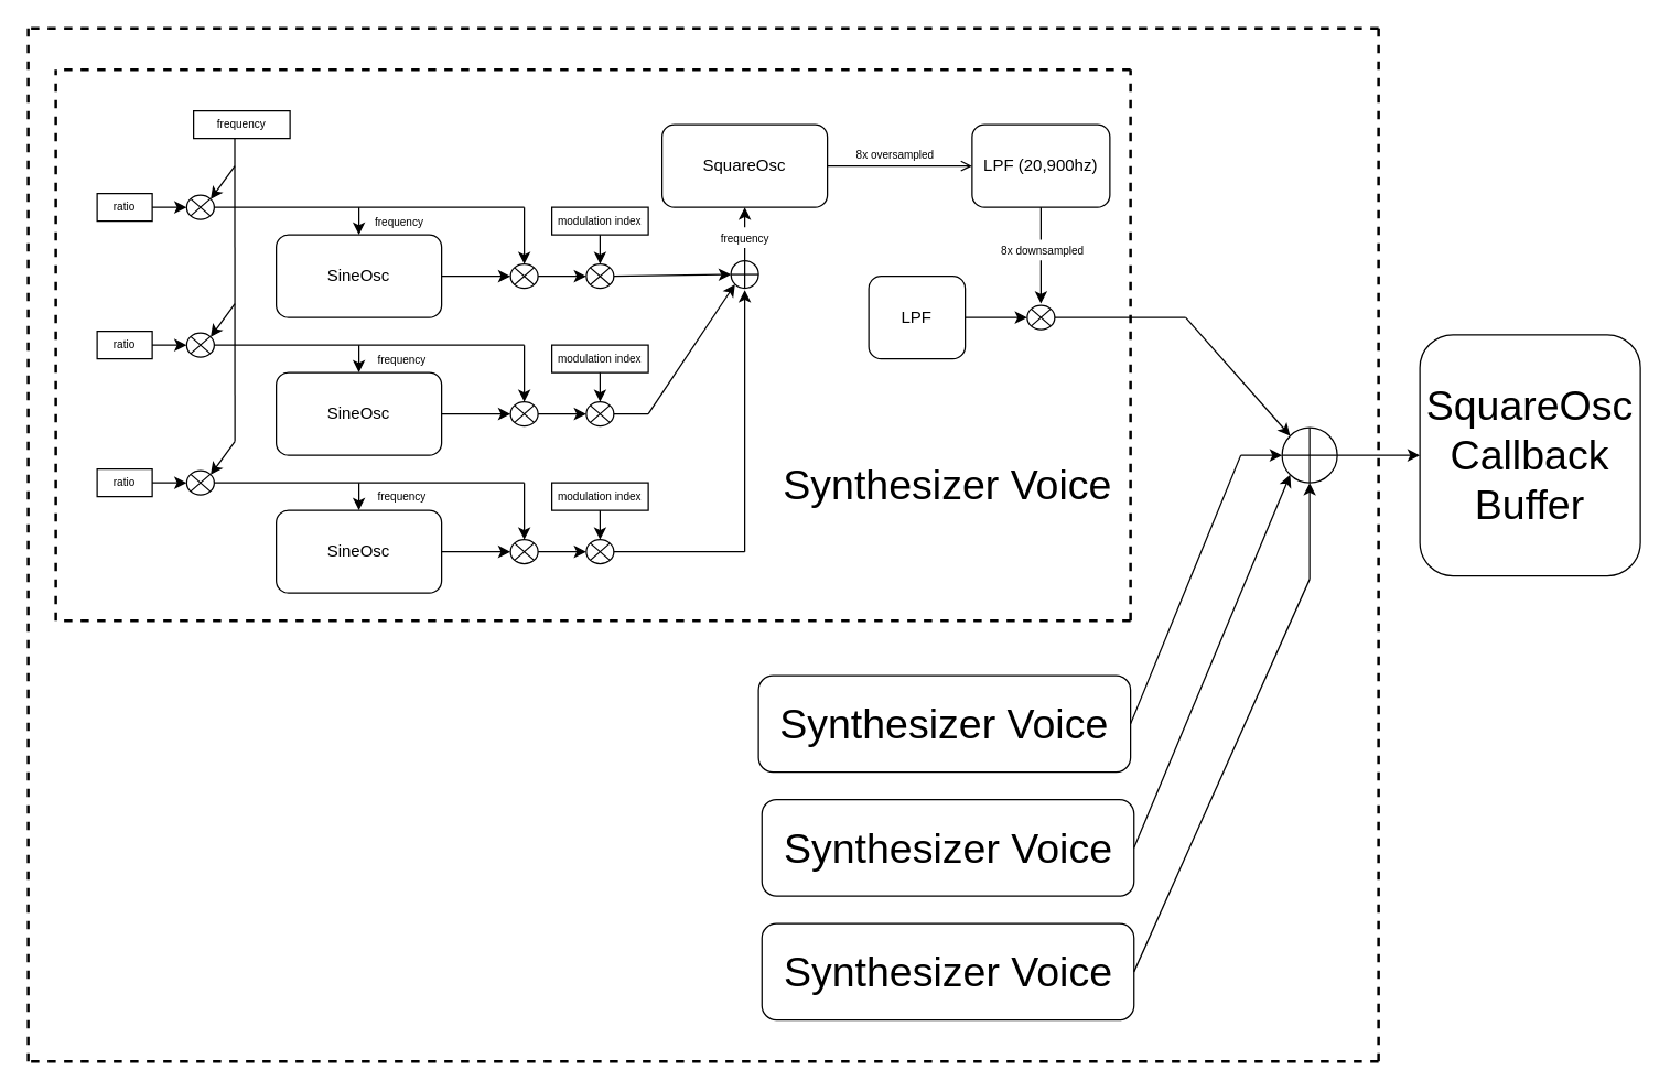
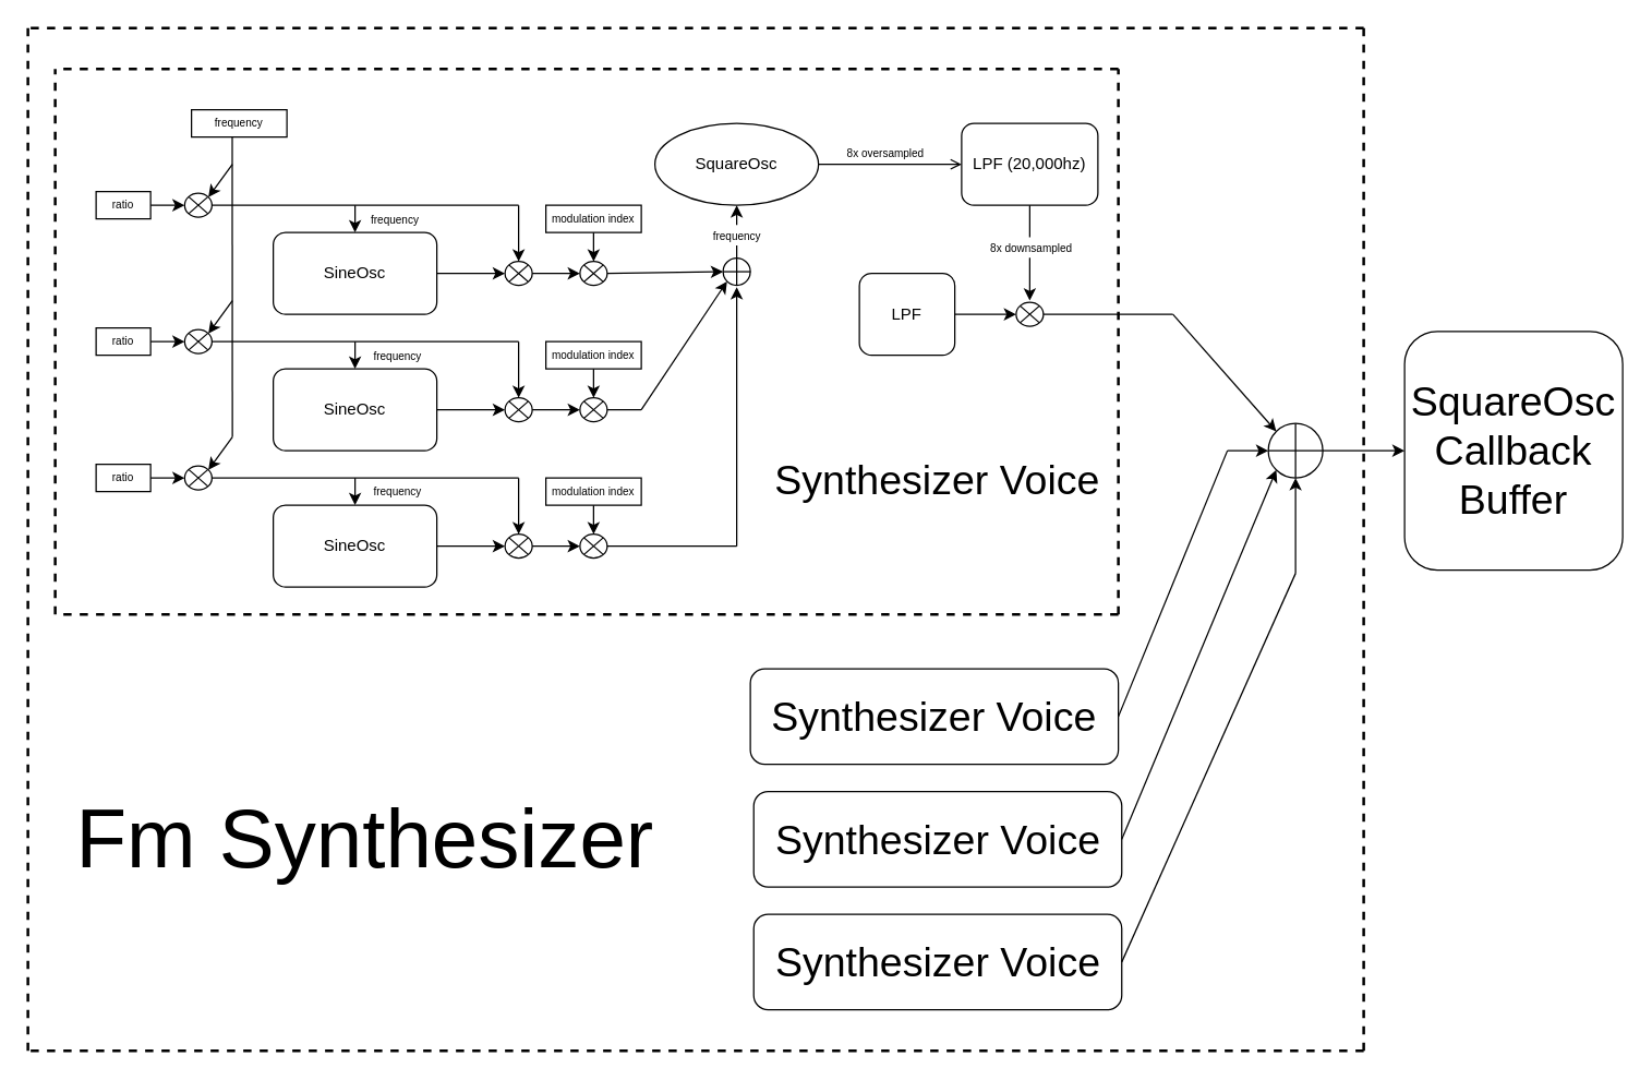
- <mxCell id="49" value="SquareOsc" style="rounded=1;whiteSpace=wrap;html=1;" vertex="1" parent="1"><mxGeometry x="480" y="90" width="120" height="60" as="geometry" /></mxCell>
+ <mxCell id="49" value="SquareOsc" style="ellipse;whiteSpace=wrap;html=1;" vertex="1" parent="1"><mxGeometry x="480" y="90" width="120" height="60" as="geometry" /></mxCell>
- <mxCell id="59" value="LPF (20,900hz)" style="rounded=1;whiteSpace=wrap;html=1;fontSize=12;" vertex="1" parent="1"><mxGeometry x="705" y="90" width="100" height="60" as="geometry" /></mxCell>
+ <mxCell id="59" value="LPF (20,000hz)" style="rounded=1;whiteSpace=wrap;html=1;fontSize=12;" vertex="1" parent="1"><mxGeometry x="705" y="90" width="100" height="60" as="geometry" /></mxCell>
+ <mxCell id="84" value="Fm Synthesizer" style="text;html=1;strokeColor=none;fillColor=none;align=center;verticalAlign=middle;whiteSpace=wrap;rounded=0;fontSize=61;" vertex="1" parent="1"><mxGeometry x="35" y="550" width="465" height="130" as="geometry" /></mxCell>
